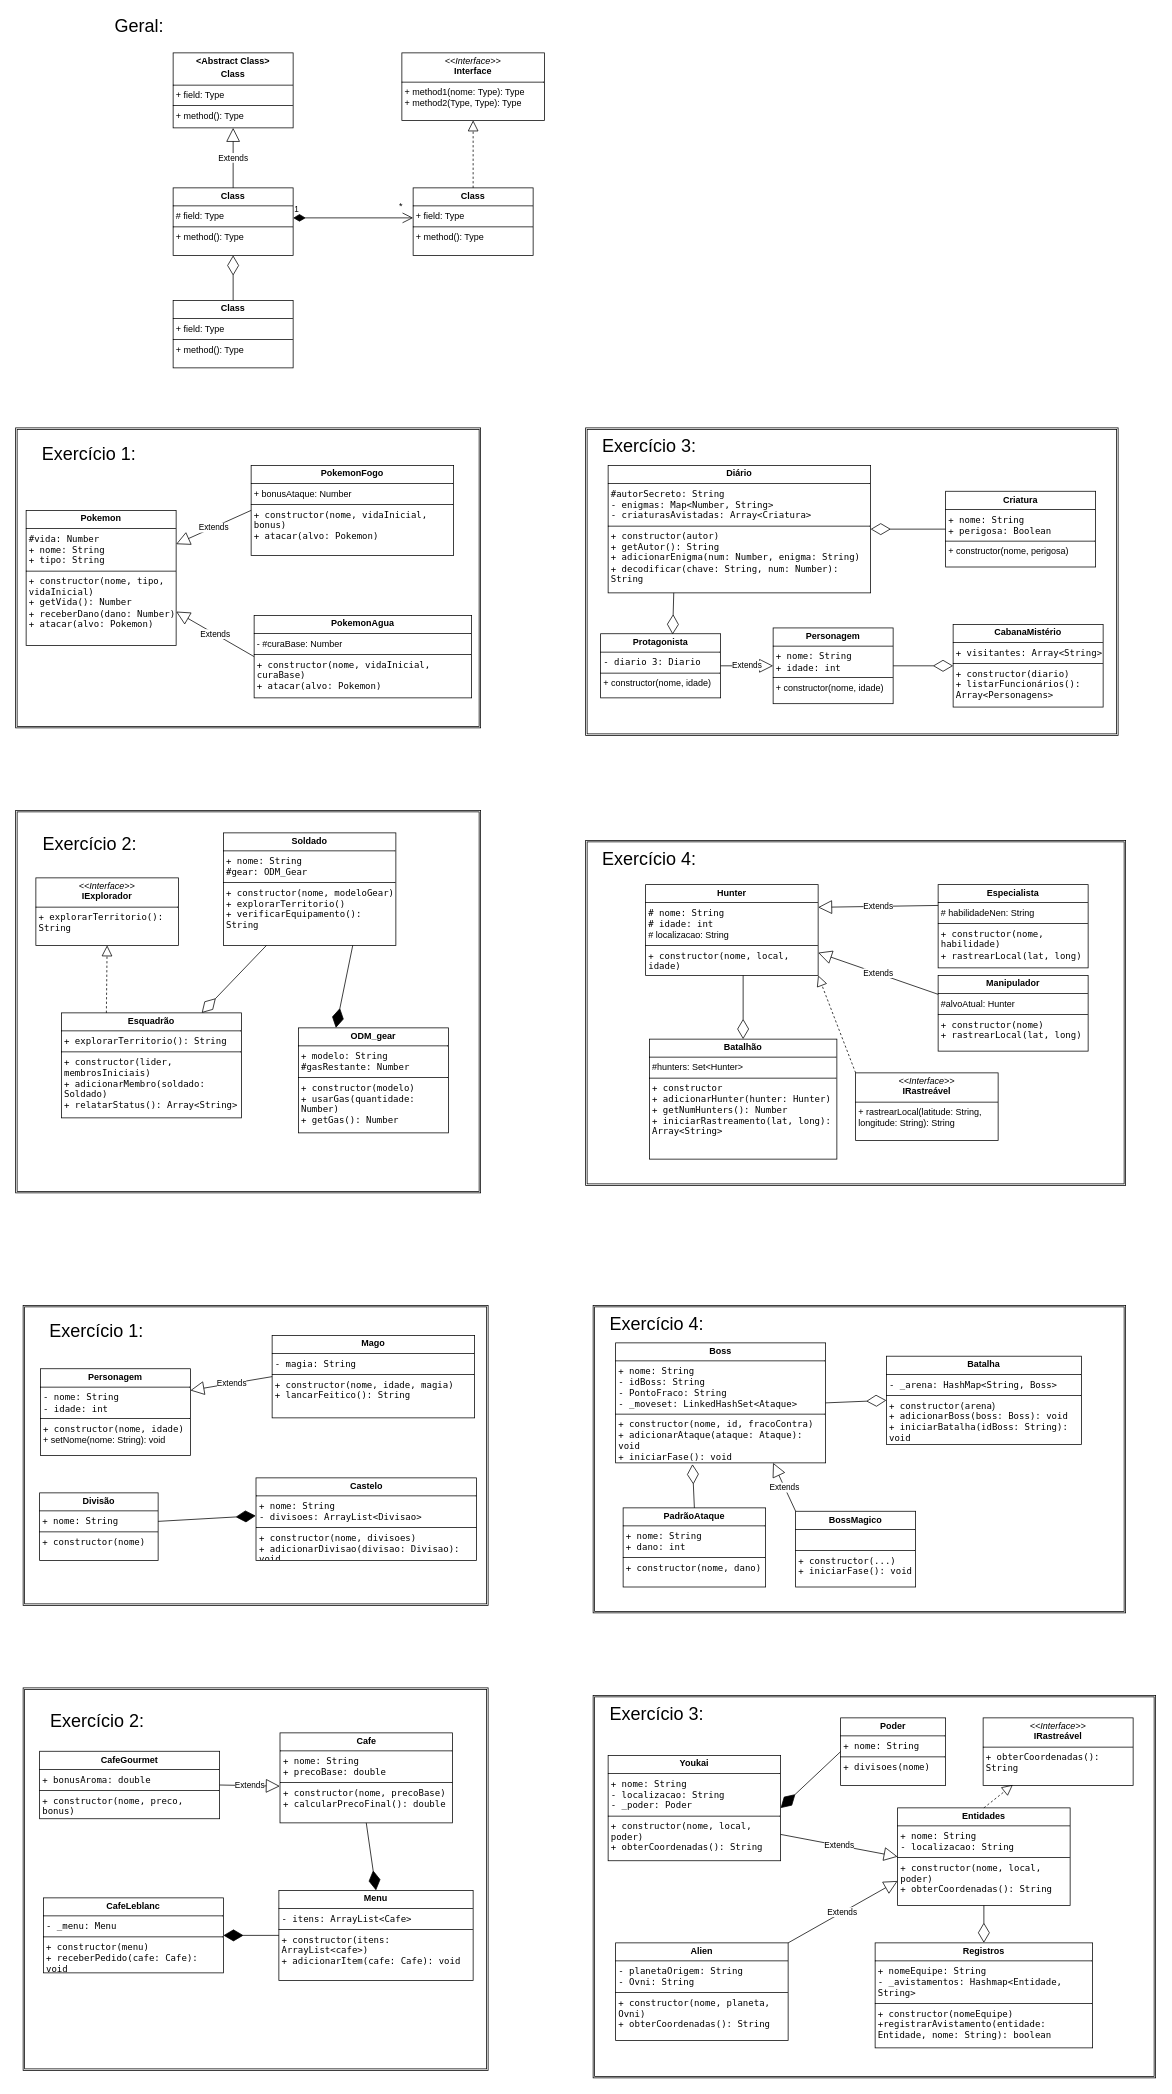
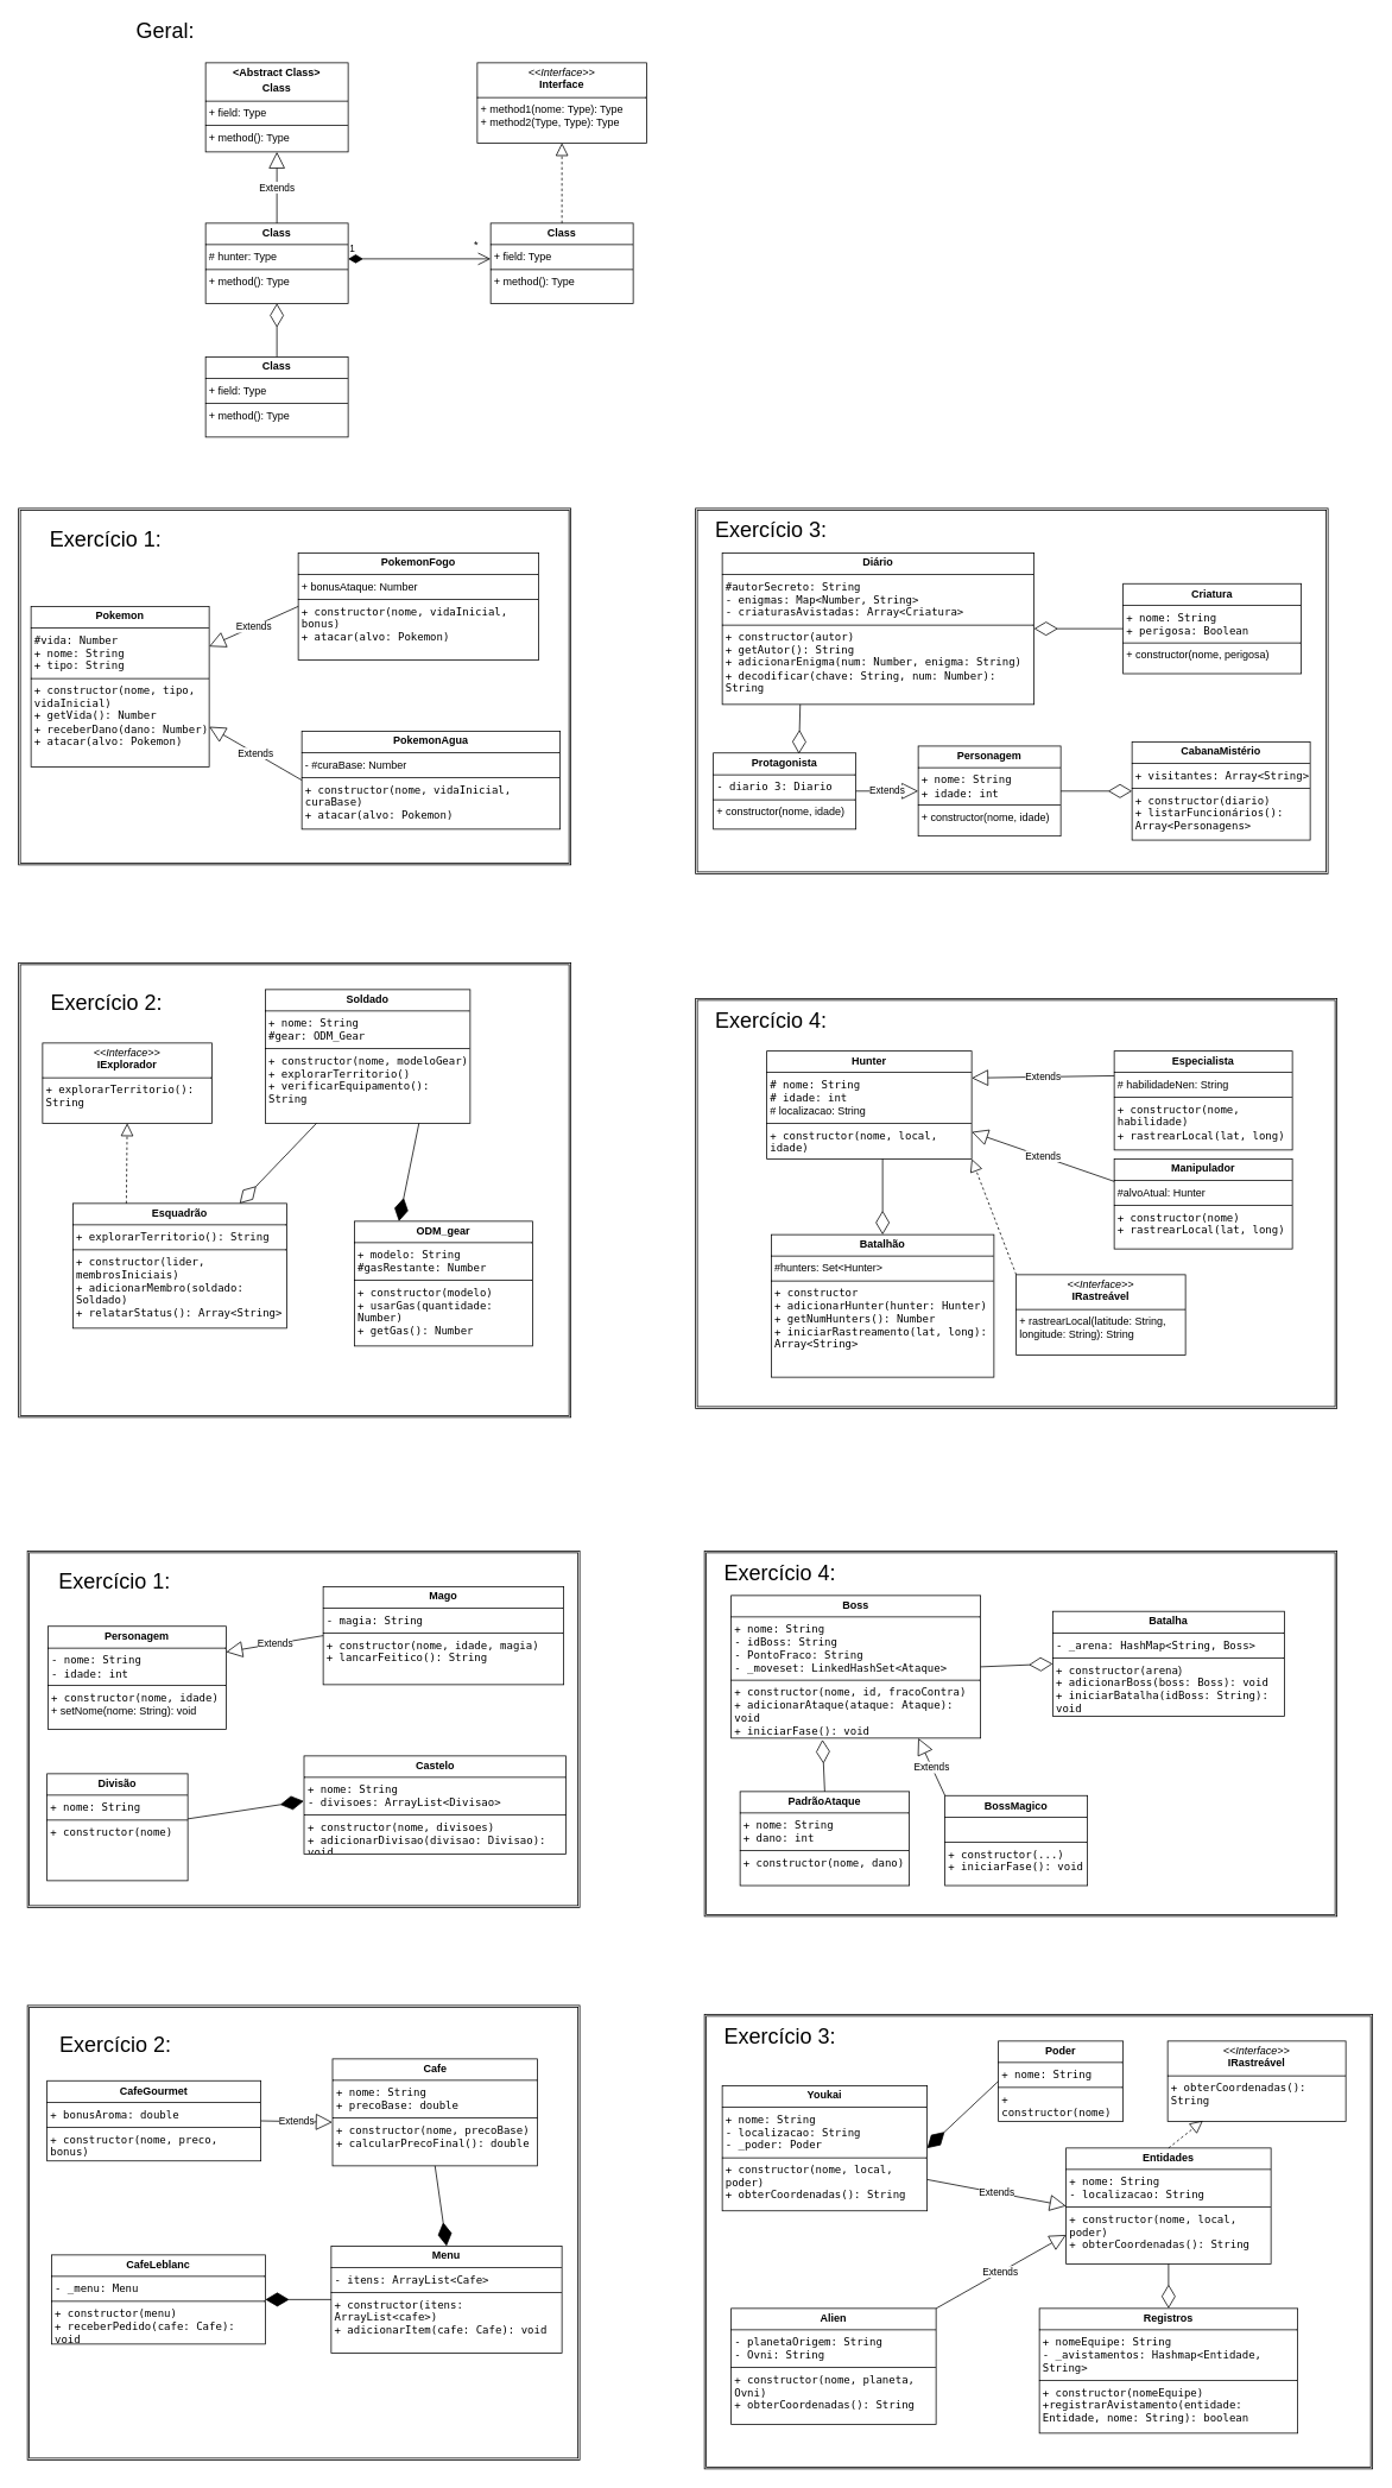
- <mxCell id="9" value="&lt;p style=&quot;margin:0px;margin-top:4px;text-align:center;&quot;&gt;&lt;b&gt;Class&lt;/b&gt;&lt;/p&gt;&lt;hr size=&quot;1&quot; style=&quot;border-style:solid;&quot;&gt;&lt;p style=&quot;margin:0px;margin-left:4px;&quot;&gt;# field: Type&lt;/p&gt;&lt;hr size=&quot;1&quot; style=&quot;border-style:solid;&quot;&gt;&lt;p style=&quot;margin:0px;margin-left:4px;&quot;&gt;+ method(): Type&lt;/p&gt;" style="verticalAlign=top;align=left;overflow=fill;html=1;whiteSpace=wrap;" parent="1" vertex="1"><mxGeometry x="230" y="250" width="160" height="90" as="geometry" /></mxCell>
+ <mxCell id="9" value="&lt;p style=&quot;margin:0px;margin-top:4px;text-align:center;&quot;&gt;&lt;b&gt;Class&lt;/b&gt;&lt;/p&gt;&lt;hr size=&quot;1&quot; style=&quot;border-style:solid;&quot;&gt;&lt;p style=&quot;margin:0px;margin-left:4px;&quot;&gt;# hunter: Type&lt;/p&gt;&lt;hr size=&quot;1&quot; style=&quot;border-style:solid;&quot;&gt;&lt;p style=&quot;margin:0px;margin-left:4px;&quot;&gt;+ method(): Type&lt;/p&gt;" style="verticalAlign=top;align=left;overflow=fill;html=1;whiteSpace=wrap;" parent="1" vertex="1"><mxGeometry x="230" y="250" width="160" height="90" as="geometry" /></mxCell>
- <mxCell id="78" value="&lt;p style=&quot;margin:0px;margin-top:4px;text-align:center;&quot;&gt;&lt;b&gt;Divisão&lt;/b&gt;&lt;/p&gt;&lt;hr size=&quot;1&quot; style=&quot;border-style:solid;&quot;&gt;&lt;p style=&quot;margin:0px;margin-left:4px;&quot;&gt;&lt;code&gt;&lt;code&gt;+ nome: String&lt;/code&gt;&lt;/code&gt;&lt;/p&gt;&lt;hr size=&quot;1&quot; style=&quot;border-style:solid;&quot;&gt;&lt;p style=&quot;margin:0px;margin-left:4px;&quot;&gt;&lt;code&gt;+ constructor(nome)&lt;/code&gt;&lt;/p&gt;" style="verticalAlign=top;align=left;overflow=fill;html=1;whiteSpace=wrap;" vertex="1" parent="1"><mxGeometry x="52" y="1990" width="158" height="90" as="geometry" /></mxCell>
+ <mxCell id="78" value="&lt;p style=&quot;margin:0px;margin-top:4px;text-align:center;&quot;&gt;&lt;b&gt;Divisão&lt;/b&gt;&lt;/p&gt;&lt;hr size=&quot;1&quot; style=&quot;border-style:solid;&quot;&gt;&lt;p style=&quot;margin:0px;margin-left:4px;&quot;&gt;&lt;code&gt;&lt;code&gt;+ nome: String&lt;/code&gt;&lt;/code&gt;&lt;/p&gt;&lt;hr size=&quot;1&quot; style=&quot;border-style:solid;&quot;&gt;&lt;p style=&quot;margin:0px;margin-left:4px;&quot;&gt;&lt;code&gt;+ constructor(nome)&lt;/code&gt;&lt;/p&gt;" style="verticalAlign=top;align=left;overflow=fill;html=1;whiteSpace=wrap;" vertex="1" parent="1"><mxGeometry x="52" y="1990" width="158" height="120" as="geometry" /></mxCell>
- <mxCell id="73" value="&lt;p style=&quot;margin:0px;margin-top:4px;text-align:center;&quot;&gt;&lt;b&gt;Poder&lt;/b&gt;&lt;/p&gt;&lt;hr size=&quot;1&quot; style=&quot;border-style:solid;&quot;&gt;&lt;p style=&quot;margin:0px;margin-left:4px;&quot;&gt;&lt;code&gt;+ nome: String&lt;/code&gt;&lt;/p&gt;&lt;hr size=&quot;1&quot; style=&quot;border-style:solid;&quot;&gt;&lt;p style=&quot;margin:0px;margin-left:4px;&quot;&gt;&lt;code&gt;+ divisoes(nome)&lt;/code&gt;&lt;/p&gt;" style="verticalAlign=top;align=left;overflow=fill;html=1;whiteSpace=wrap;" vertex="1" parent="1"><mxGeometry x="1120" y="2290" width="140" height="90" as="geometry" /></mxCell>
+ <mxCell id="73" value="&lt;p style=&quot;margin:0px;margin-top:4px;text-align:center;&quot;&gt;&lt;b&gt;Poder&lt;/b&gt;&lt;/p&gt;&lt;hr size=&quot;1&quot; style=&quot;border-style:solid;&quot;&gt;&lt;p style=&quot;margin:0px;margin-left:4px;&quot;&gt;&lt;code&gt;+ nome: String&lt;/code&gt;&lt;/p&gt;&lt;hr size=&quot;1&quot; style=&quot;border-style:solid;&quot;&gt;&lt;p style=&quot;margin:0px;margin-left:4px;&quot;&gt;&lt;code&gt;+ constructor(nome)&lt;/code&gt;&lt;/p&gt;" style="verticalAlign=top;align=left;overflow=fill;html=1;whiteSpace=wrap;" vertex="1" parent="1"><mxGeometry x="1120" y="2290" width="140" height="90" as="geometry" /></mxCell>
